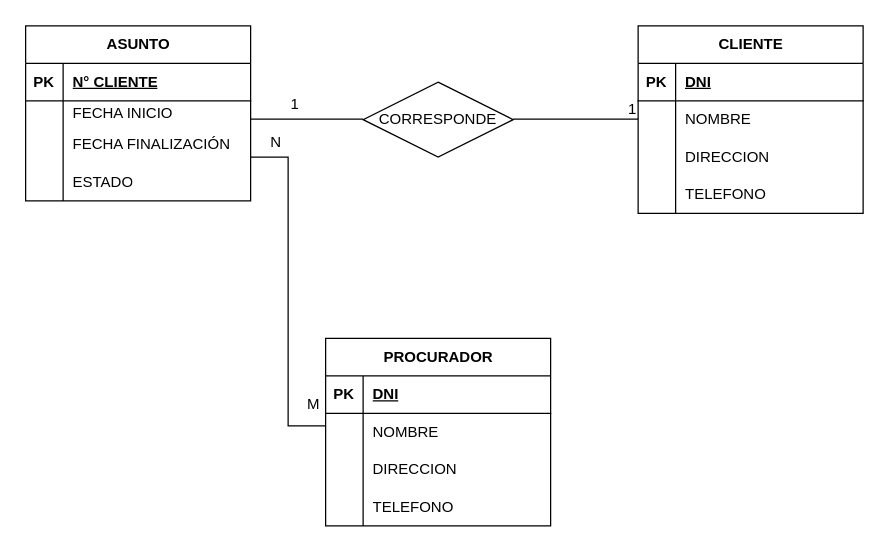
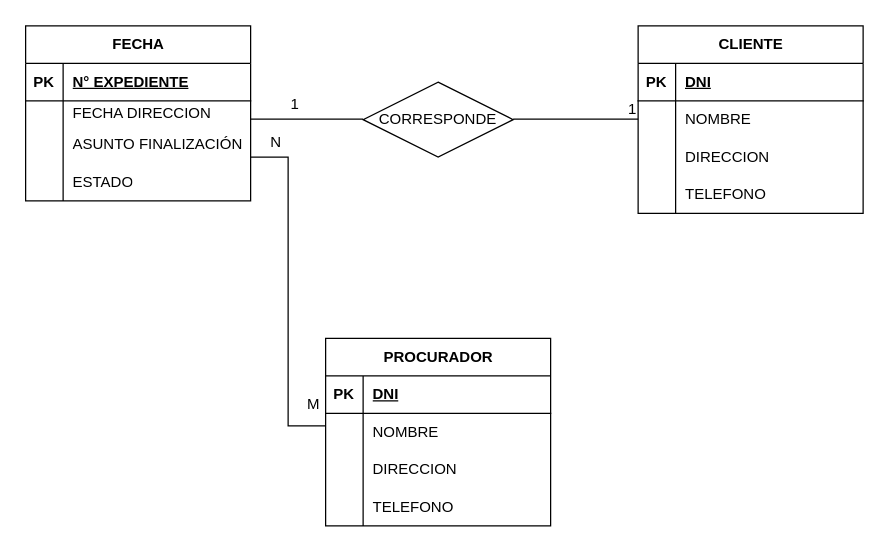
- <mxCell id="2" value="ASUNTO" style="shape=table;startSize=30;container=1;collapsible=1;childLayout=tableLayout;fixedRows=1;rowLines=0;fontStyle=1;align=center;resizeLast=1;html=1;" parent="1" vertex="1"><mxGeometry x="20" y="20" width="180" height="140" as="geometry" /></mxCell>
+ <mxCell id="2" value="FECHA" style="shape=table;startSize=30;container=1;collapsible=1;childLayout=tableLayout;fixedRows=1;rowLines=0;fontStyle=1;align=center;resizeLast=1;html=1;" parent="1" vertex="1"><mxGeometry x="20" y="20" width="180" height="140" as="geometry" /></mxCell>
- <mxCell id="5" value="N° CLIENTE" style="shape=partialRectangle;connectable=0;fillColor=none;top=0;left=0;bottom=0;right=0;align=left;spacingLeft=6;fontStyle=5;overflow=hidden;whiteSpace=wrap;html=1;" parent="3" vertex="1"><mxGeometry x="30" width="150" height="30" as="geometry"><mxRectangle width="150" height="30" as="alternateBounds" /></mxGeometry></mxCell>
+ <mxCell id="5" value="N° EXPEDIENTE" style="shape=partialRectangle;connectable=0;fillColor=none;top=0;left=0;bottom=0;right=0;align=left;spacingLeft=6;fontStyle=5;overflow=hidden;whiteSpace=wrap;html=1;" parent="3" vertex="1"><mxGeometry x="30" width="150" height="30" as="geometry"><mxRectangle width="150" height="30" as="alternateBounds" /></mxGeometry></mxCell>
- <mxCell id="8" value="FECHA INICIO" style="shape=partialRectangle;connectable=0;fillColor=none;top=0;left=0;bottom=0;right=0;align=left;spacingLeft=6;overflow=hidden;whiteSpace=wrap;html=1;" parent="6" vertex="1"><mxGeometry x="30" width="150" height="20" as="geometry"><mxRectangle width="150" height="20" as="alternateBounds" /></mxGeometry></mxCell>
+ <mxCell id="8" value="FECHA DIRECCION" style="shape=partialRectangle;connectable=0;fillColor=none;top=0;left=0;bottom=0;right=0;align=left;spacingLeft=6;overflow=hidden;whiteSpace=wrap;html=1;" parent="6" vertex="1"><mxGeometry x="30" width="150" height="20" as="geometry"><mxRectangle width="150" height="20" as="alternateBounds" /></mxGeometry></mxCell>
- <mxCell id="11" value="FECHA FINALIZACIÓN" style="shape=partialRectangle;connectable=0;fillColor=none;top=0;left=0;bottom=0;right=0;align=left;spacingLeft=6;overflow=hidden;whiteSpace=wrap;html=1;" parent="9" vertex="1"><mxGeometry x="30" width="150" height="30" as="geometry"><mxRectangle width="150" height="30" as="alternateBounds" /></mxGeometry></mxCell>
+ <mxCell id="11" value="ASUNTO FINALIZACIÓN" style="shape=partialRectangle;connectable=0;fillColor=none;top=0;left=0;bottom=0;right=0;align=left;spacingLeft=6;overflow=hidden;whiteSpace=wrap;html=1;" parent="9" vertex="1"><mxGeometry x="30" width="150" height="30" as="geometry"><mxRectangle width="150" height="30" as="alternateBounds" /></mxGeometry></mxCell>
